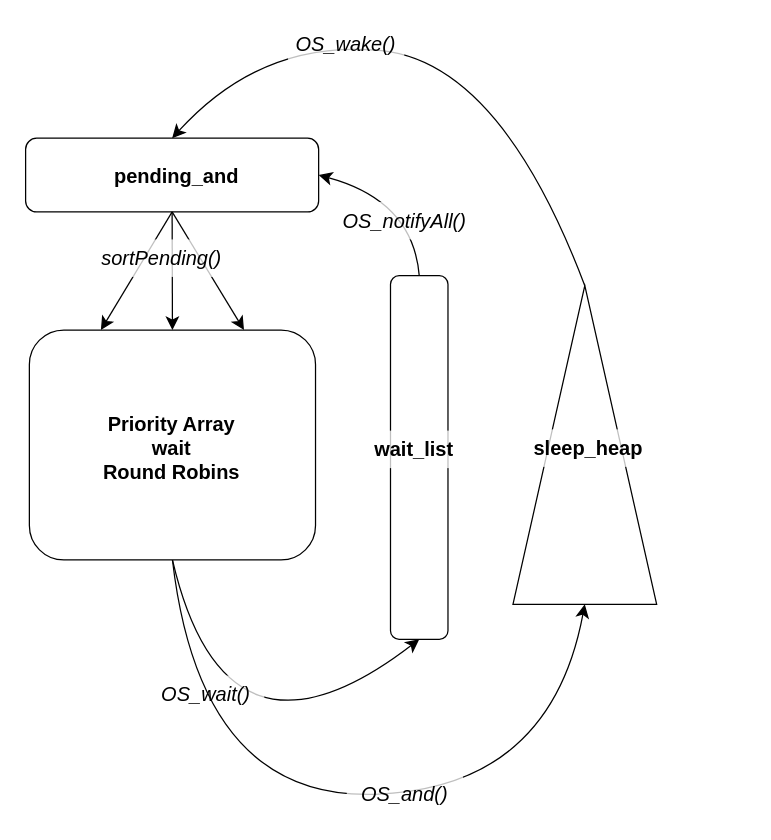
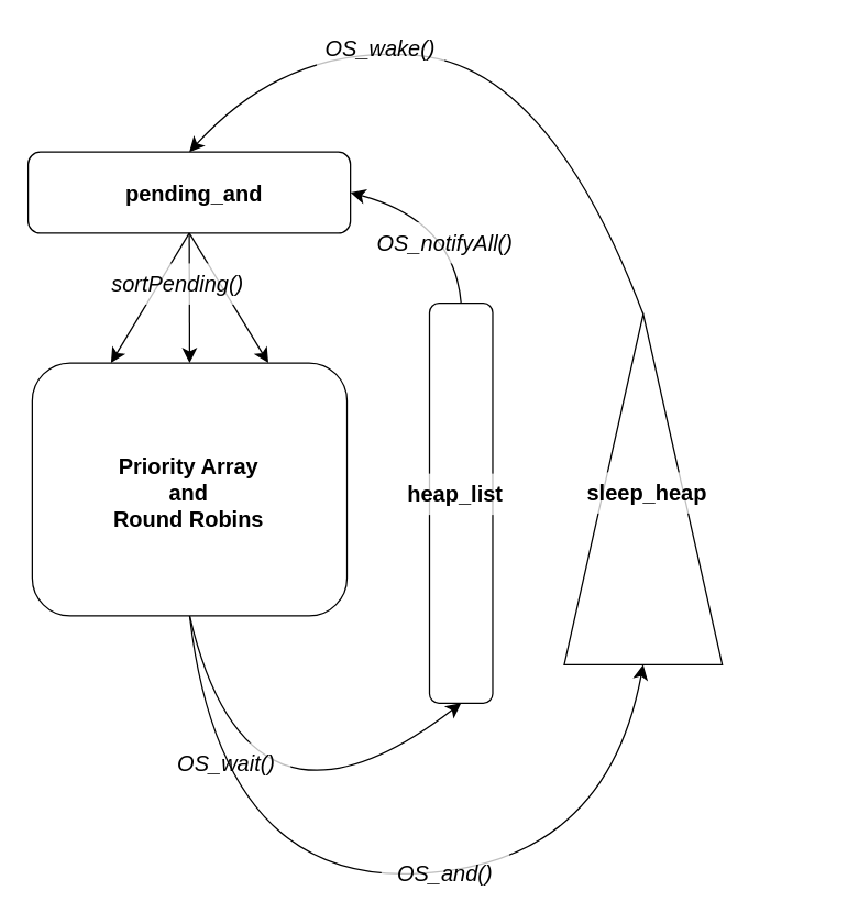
- <mxCell id="21" value="Priority Array&lt;div&gt;wait&lt;/div&gt;&lt;div&gt;Round Robins&lt;/div&gt;" style="text;html=1;align=center;verticalAlign=middle;whiteSpace=wrap;rounded=0;fontSize=16;fontStyle=1" vertex="1" parent="1"><mxGeometry x="69.25" y="326.25" width="136" height="63.5" as="geometry" /></mxCell>
+ <mxCell id="21" value="Priority Array&lt;div&gt;and&lt;/div&gt;&lt;div&gt;Round Robins&lt;/div&gt;" style="text;html=1;align=center;verticalAlign=middle;whiteSpace=wrap;rounded=0;fontSize=16;fontStyle=1" vertex="1" parent="1"><mxGeometry x="69.25" y="326.25" width="136" height="63.5" as="geometry" /></mxCell>
- <mxCell id="5" value="wait_list" style="text;html=1;align=center;verticalAlign=middle;whiteSpace=wrap;rounded=0;fontSize=16;opacity=75;fillColor=default;fontStyle=1" parent="1" vertex="1"><mxGeometry x="301" y="344" width="60" height="30" as="geometry" /></mxCell>
+ <mxCell id="5" value="heap_list" style="text;html=1;align=center;verticalAlign=middle;whiteSpace=wrap;rounded=0;fontSize=16;opacity=75;fillColor=default;fontStyle=1" parent="1" vertex="1"><mxGeometry x="301" y="344" width="60" height="30" as="geometry" /></mxCell>
